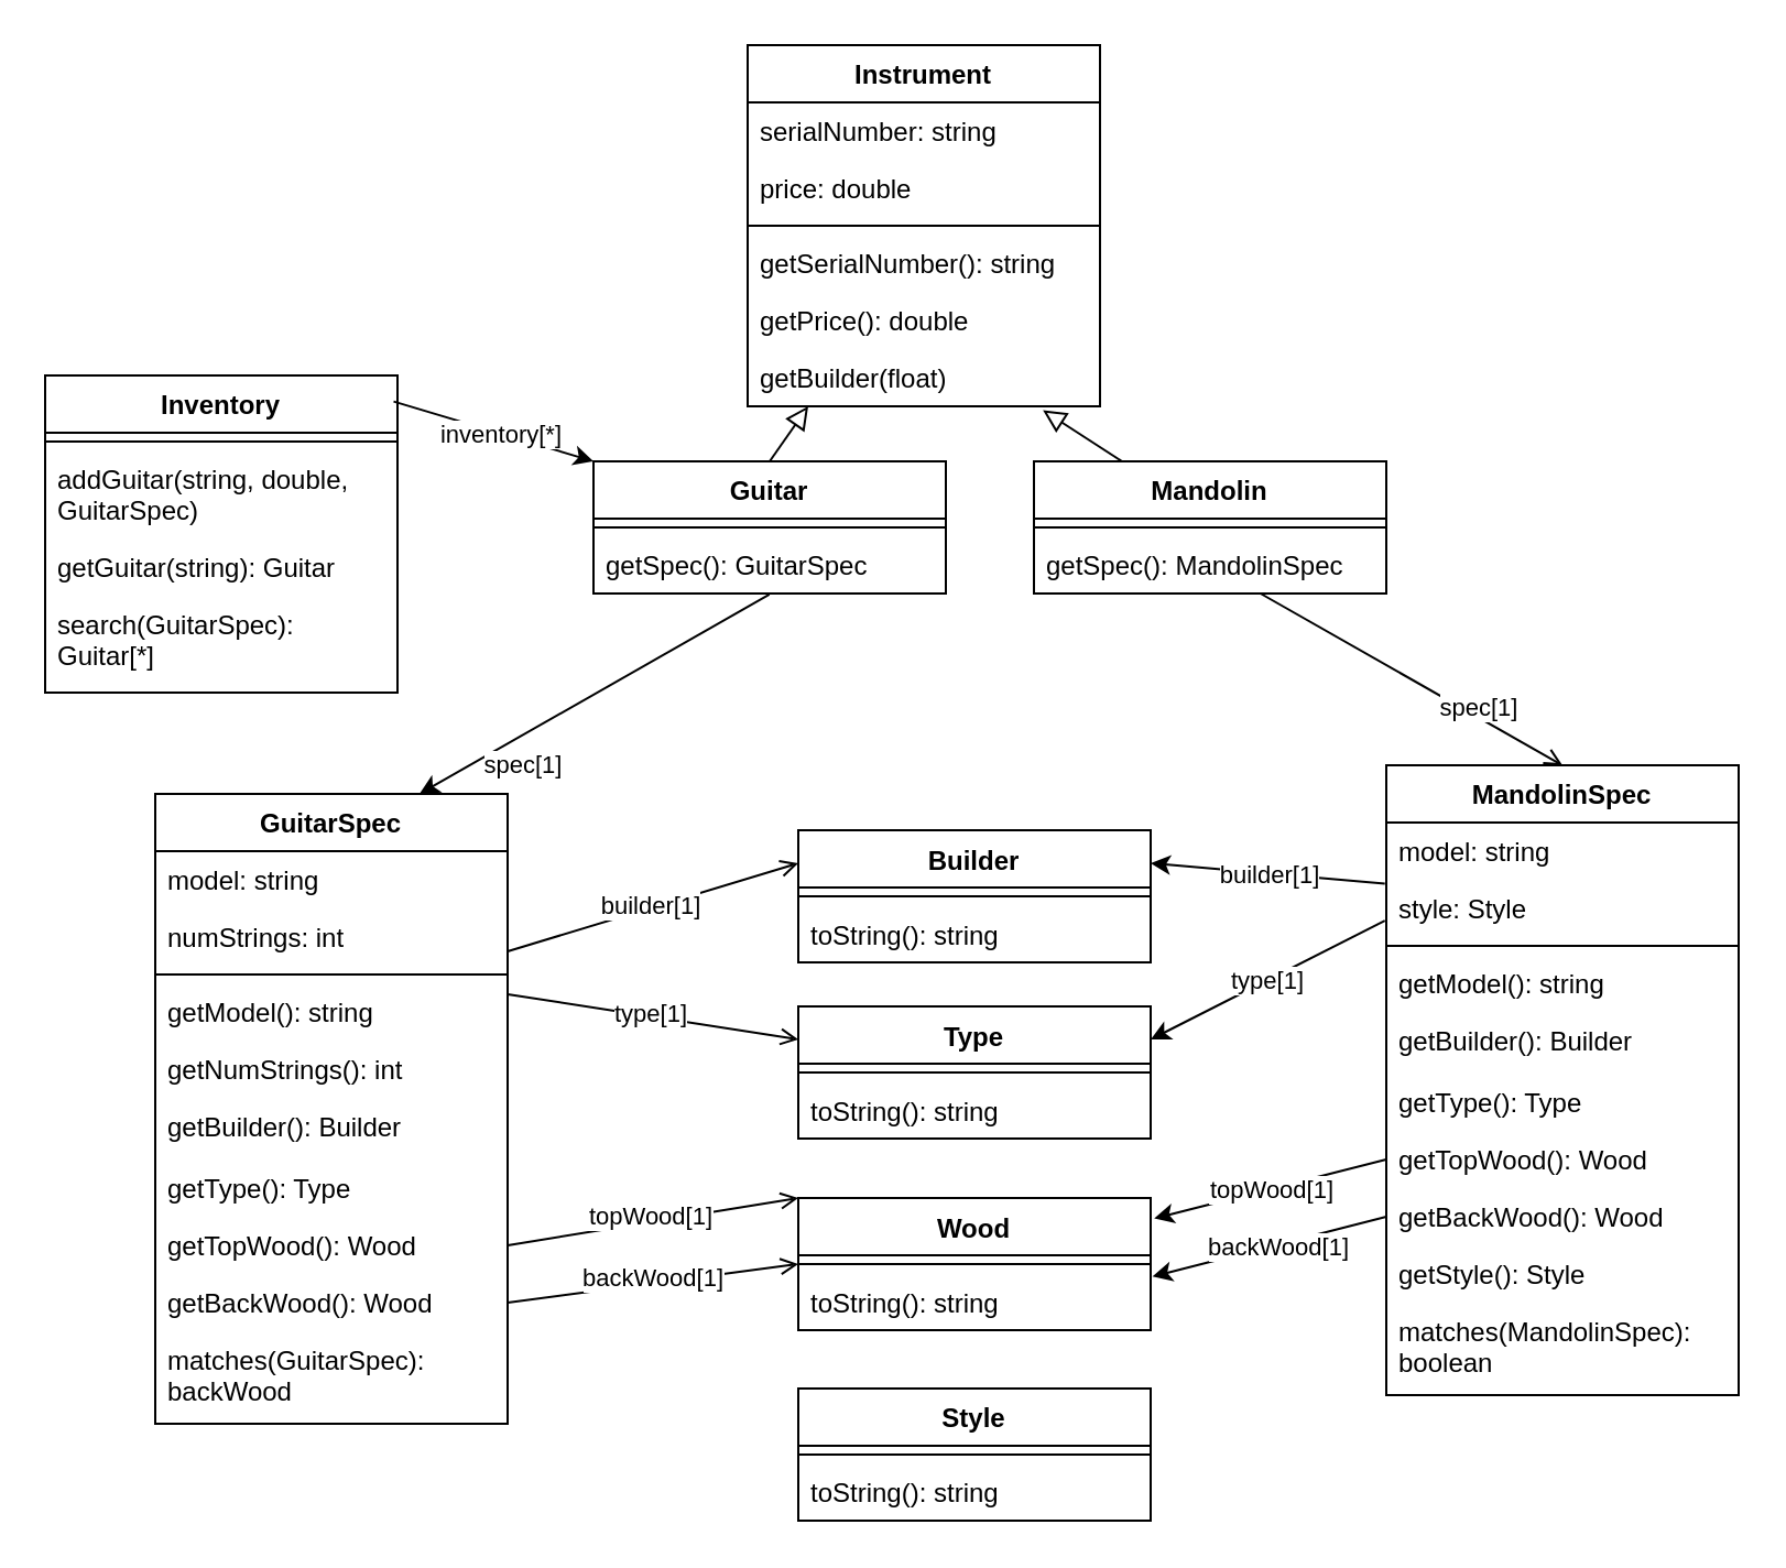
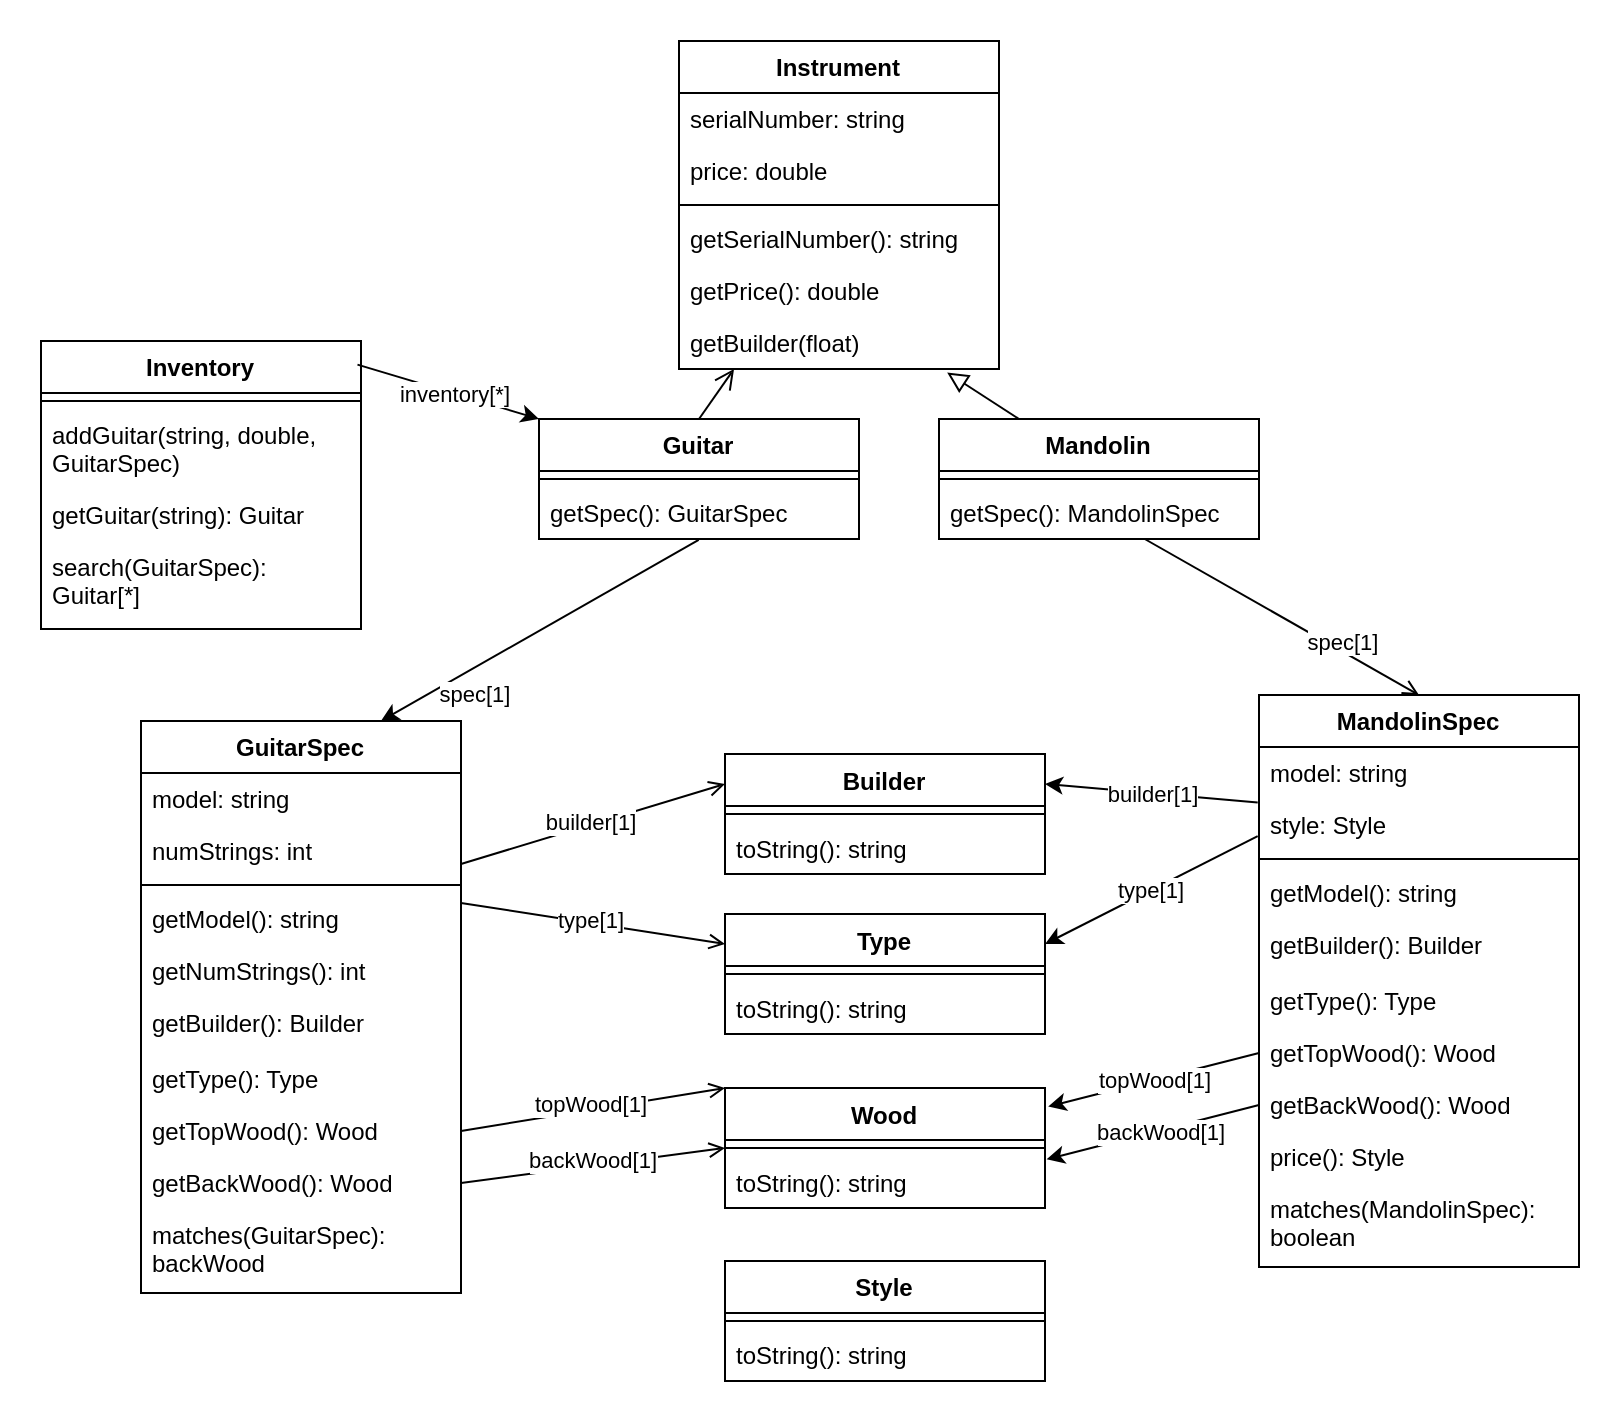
- <mxCell id="48" value="" style="endArrow=block;html=1;rounded=0;exitX=0.5;exitY=0;exitDx=0;exitDy=0;entryX=0.172;entryY=0.998;entryDx=0;entryDy=0;entryPerimeter=0;endFill=0;endSize=8;" edge="1" parent="1" source="7" target="44"><mxGeometry width="50" height="50" relative="1" as="geometry"><mxPoint x="-61" y="410" as="sourcePoint" /><mxPoint x="-11" y="360" as="targetPoint" /></mxGeometry></mxCell>
+ <mxCell id="48" value="" style="endArrow=open;html=1;rounded=0;exitX=0.5;exitY=0;exitDx=0;exitDy=0;entryX=0.172;entryY=0.998;entryDx=0;entryDy=0;entryPerimeter=0;endFill=0;endSize=8;" edge="1" parent="1" source="7" target="44"><mxGeometry width="50" height="50" relative="1" as="geometry"><mxPoint x="-61" y="410" as="sourcePoint" /><mxPoint x="-11" y="360" as="targetPoint" /></mxGeometry></mxCell>
- <mxCell id="59" value="getStyle(): Style" style="text;strokeColor=none;fillColor=none;align=left;verticalAlign=top;spacingLeft=4;spacingRight=4;overflow=hidden;rotatable=0;points=[[0,0.5],[1,0.5]];portConstraint=eastwest;whiteSpace=wrap;html=1;" vertex="1" parent="50"><mxGeometry y="218" width="160" height="26" as="geometry" /></mxCell>
+ <mxCell id="59" value="price(): Style" style="text;strokeColor=none;fillColor=none;align=left;verticalAlign=top;spacingLeft=4;spacingRight=4;overflow=hidden;rotatable=0;points=[[0,0.5],[1,0.5]];portConstraint=eastwest;whiteSpace=wrap;html=1;" vertex="1" parent="50"><mxGeometry y="218" width="160" height="26" as="geometry" /></mxCell>
